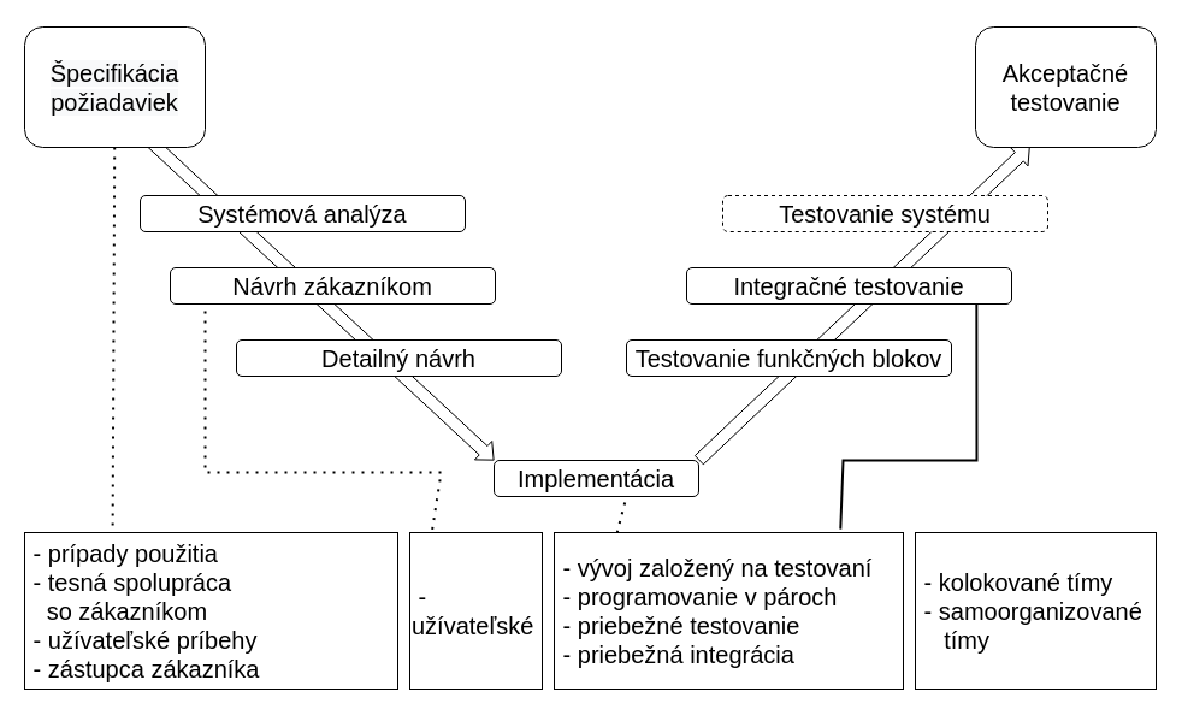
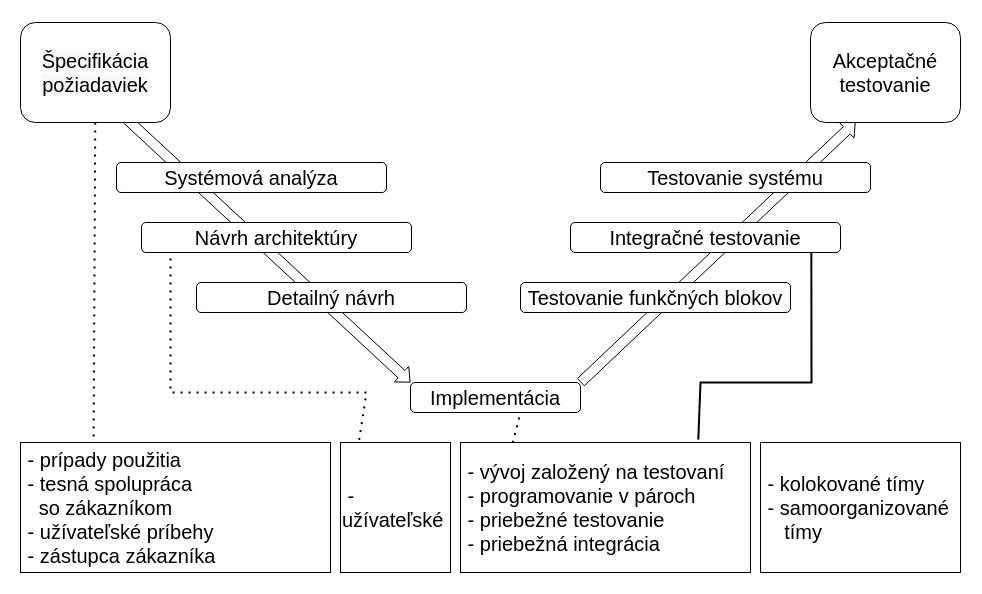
- <mxCell id="17" value="Testovanie systému" style="rounded=1;whiteSpace=wrap;html=1;fontSize=20;dashed=1;" parent="1" vertex="1"><mxGeometry x="600" y="160" width="270" height="30" as="geometry" /></mxCell>
+ <mxCell id="17" value="Testovanie systému" style="rounded=1;whiteSpace=wrap;html=1;fontSize=20;" parent="1" vertex="1"><mxGeometry x="600" y="160" width="270" height="30" as="geometry" /></mxCell>
- <mxCell id="18" value="Návrh zákazníkom" style="rounded=1;whiteSpace=wrap;html=1;fontSize=20;" parent="1" vertex="1"><mxGeometry x="141" y="220" width="270" height="30" as="geometry" /></mxCell>
+ <mxCell id="18" value="Návrh architektúry" style="rounded=1;whiteSpace=wrap;html=1;fontSize=20;" parent="1" vertex="1"><mxGeometry x="141" y="220" width="270" height="30" as="geometry" /></mxCell>
